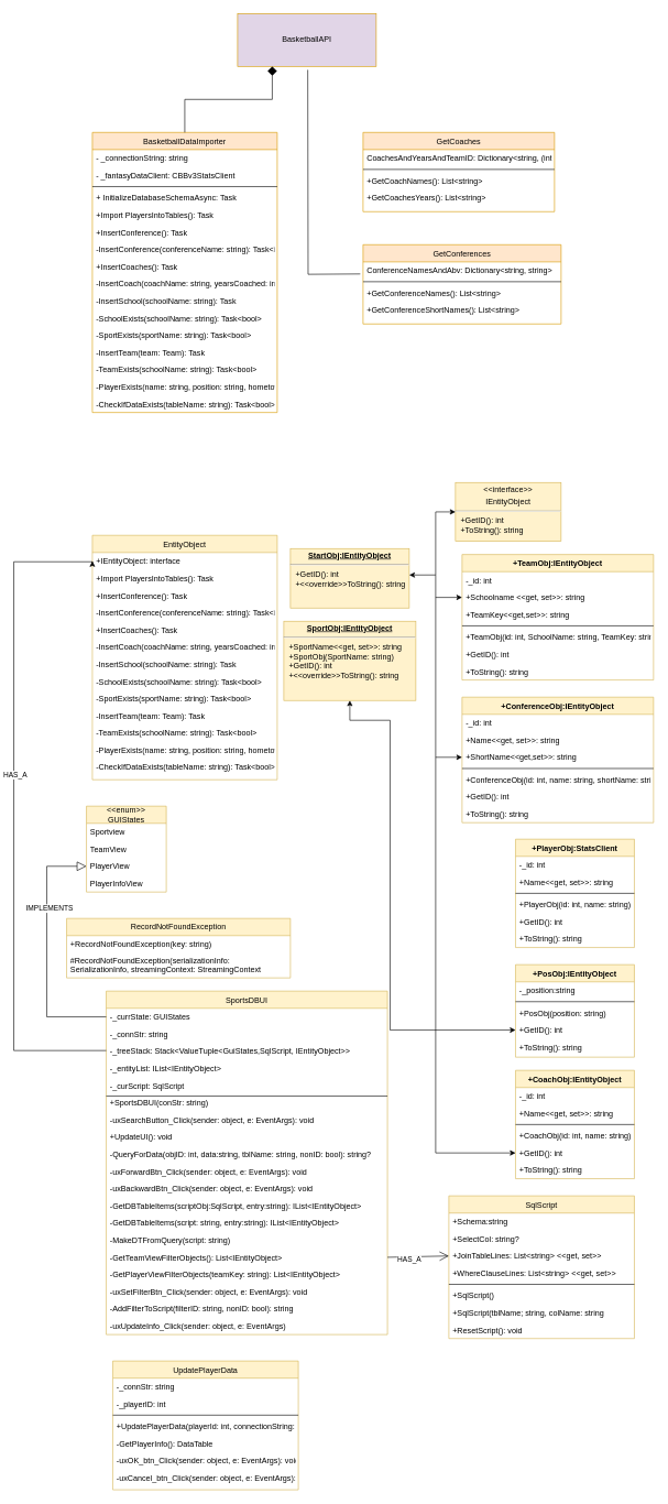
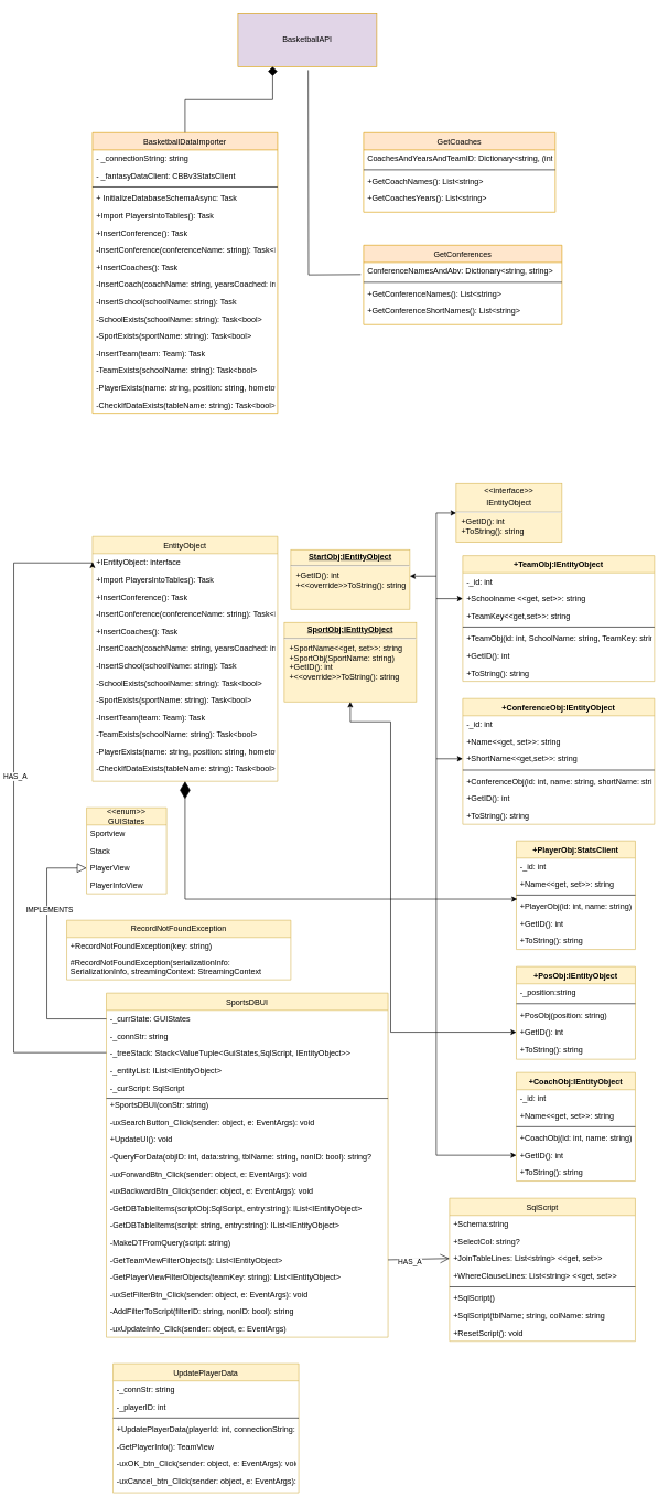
- <mxCell id="93" value="TeamView" style="text;strokeColor=none;fillColor=none;align=left;verticalAlign=top;spacingLeft=4;spacingRight=4;overflow=hidden;rotatable=0;points=[[0,0.5],[1,0.5]];portConstraint=eastwest;whiteSpace=wrap;html=1;" parent="91" vertex="1"><mxGeometry y="52" width="121" height="26" as="geometry" /></mxCell>
+ <mxCell id="93" value="Stack" style="text;strokeColor=none;fillColor=none;align=left;verticalAlign=top;spacingLeft=4;spacingRight=4;overflow=hidden;rotatable=0;points=[[0,0.5],[1,0.5]];portConstraint=eastwest;whiteSpace=wrap;html=1;" parent="91" vertex="1"><mxGeometry y="52" width="121" height="26" as="geometry" /></mxCell>
+ <mxCell id="85" value="" style="endArrow=diamondThin;endFill=1;endSize=24;html=1;rounded=0;entryX=0.5;entryY=1;entryDx=0;entryDy=0;exitX=0.008;exitY=0.08;exitDx=0;exitDy=0;exitPerimeter=0;edgeStyle=orthogonalEdgeStyle;startArrow=classic;startFill=1;" parent="1" source="69" target="32" edge="1"><mxGeometry width="160" relative="1" as="geometry"><mxPoint x="629" y="1300" as="sourcePoint" /><mxPoint x="369" y="1250" as="targetPoint" /></mxGeometry></mxCell>
- <mxCell id="140" value="-GetPlayerInfo(): DataTable" style="text;align=left;verticalAlign=top;spacingLeft=4;spacingRight=4;overflow=hidden;rotatable=0;points=[[0,0.5],[1,0.5]];portConstraint=eastwest;rounded=0;shadow=0;html=0;" vertex="1" parent="135"><mxGeometry y="112" width="281" height="26" as="geometry" /></mxCell>
+ <mxCell id="140" value="-GetPlayerInfo(): TeamView" style="text;align=left;verticalAlign=top;spacingLeft=4;spacingRight=4;overflow=hidden;rotatable=0;points=[[0,0.5],[1,0.5]];portConstraint=eastwest;rounded=0;shadow=0;html=0;" vertex="1" parent="135"><mxGeometry y="112" width="281" height="26" as="geometry" /></mxCell>
